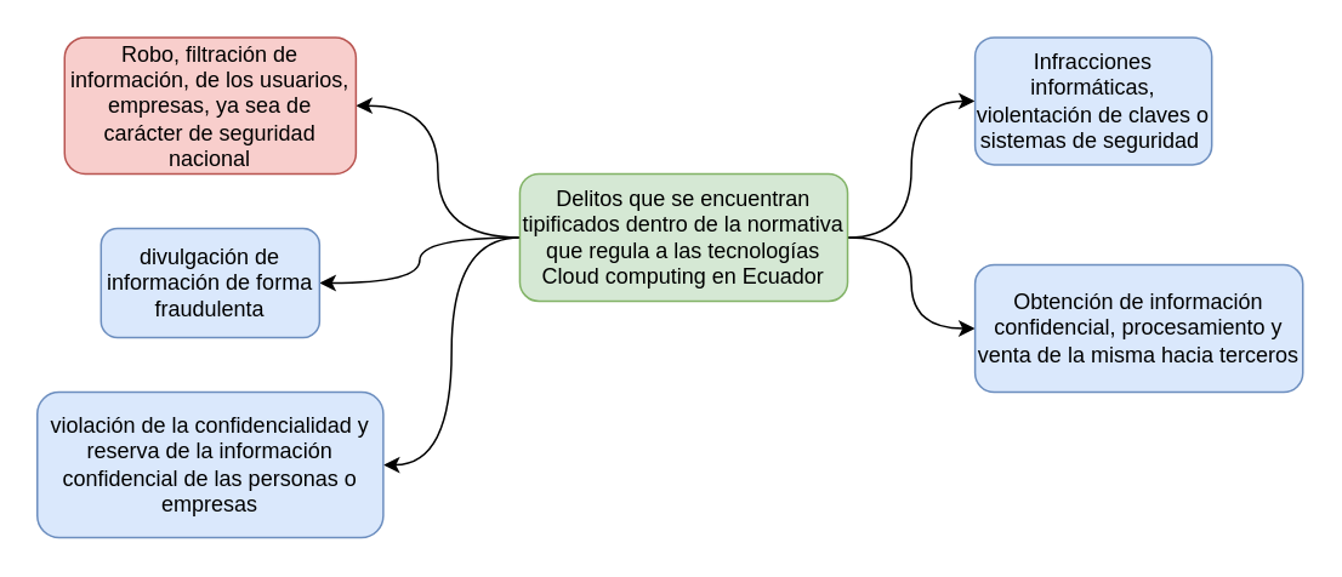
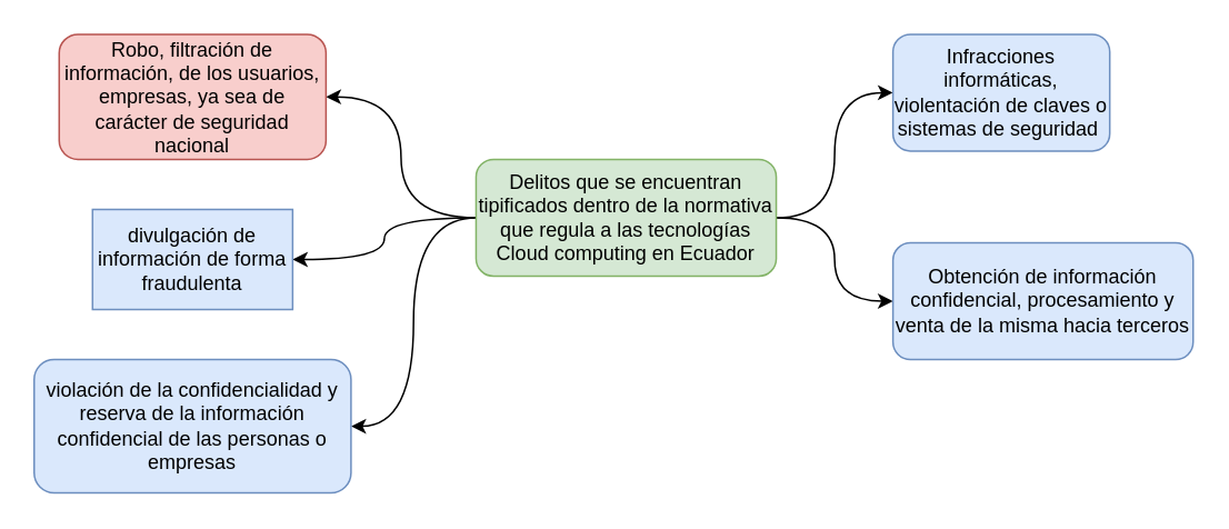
- <mxCell id="9" value="divulgación de información de forma fraudulenta" style="rounded=1;whiteSpace=wrap;html=1;fillColor=#dae8fc;strokeColor=#6c8ebf;" vertex="1" parent="1"><mxGeometry x="55" y="125" width="120" height="60" as="geometry" /></mxCell>
+ <mxCell id="9" value="divulgación de información de forma fraudulenta" style="whiteSpace=wrap;html=1;fillColor=#dae8fc;strokeColor=#6c8ebf;rounded=0;" vertex="1" parent="1"><mxGeometry x="55" y="125" width="120" height="60" as="geometry" /></mxCell>
